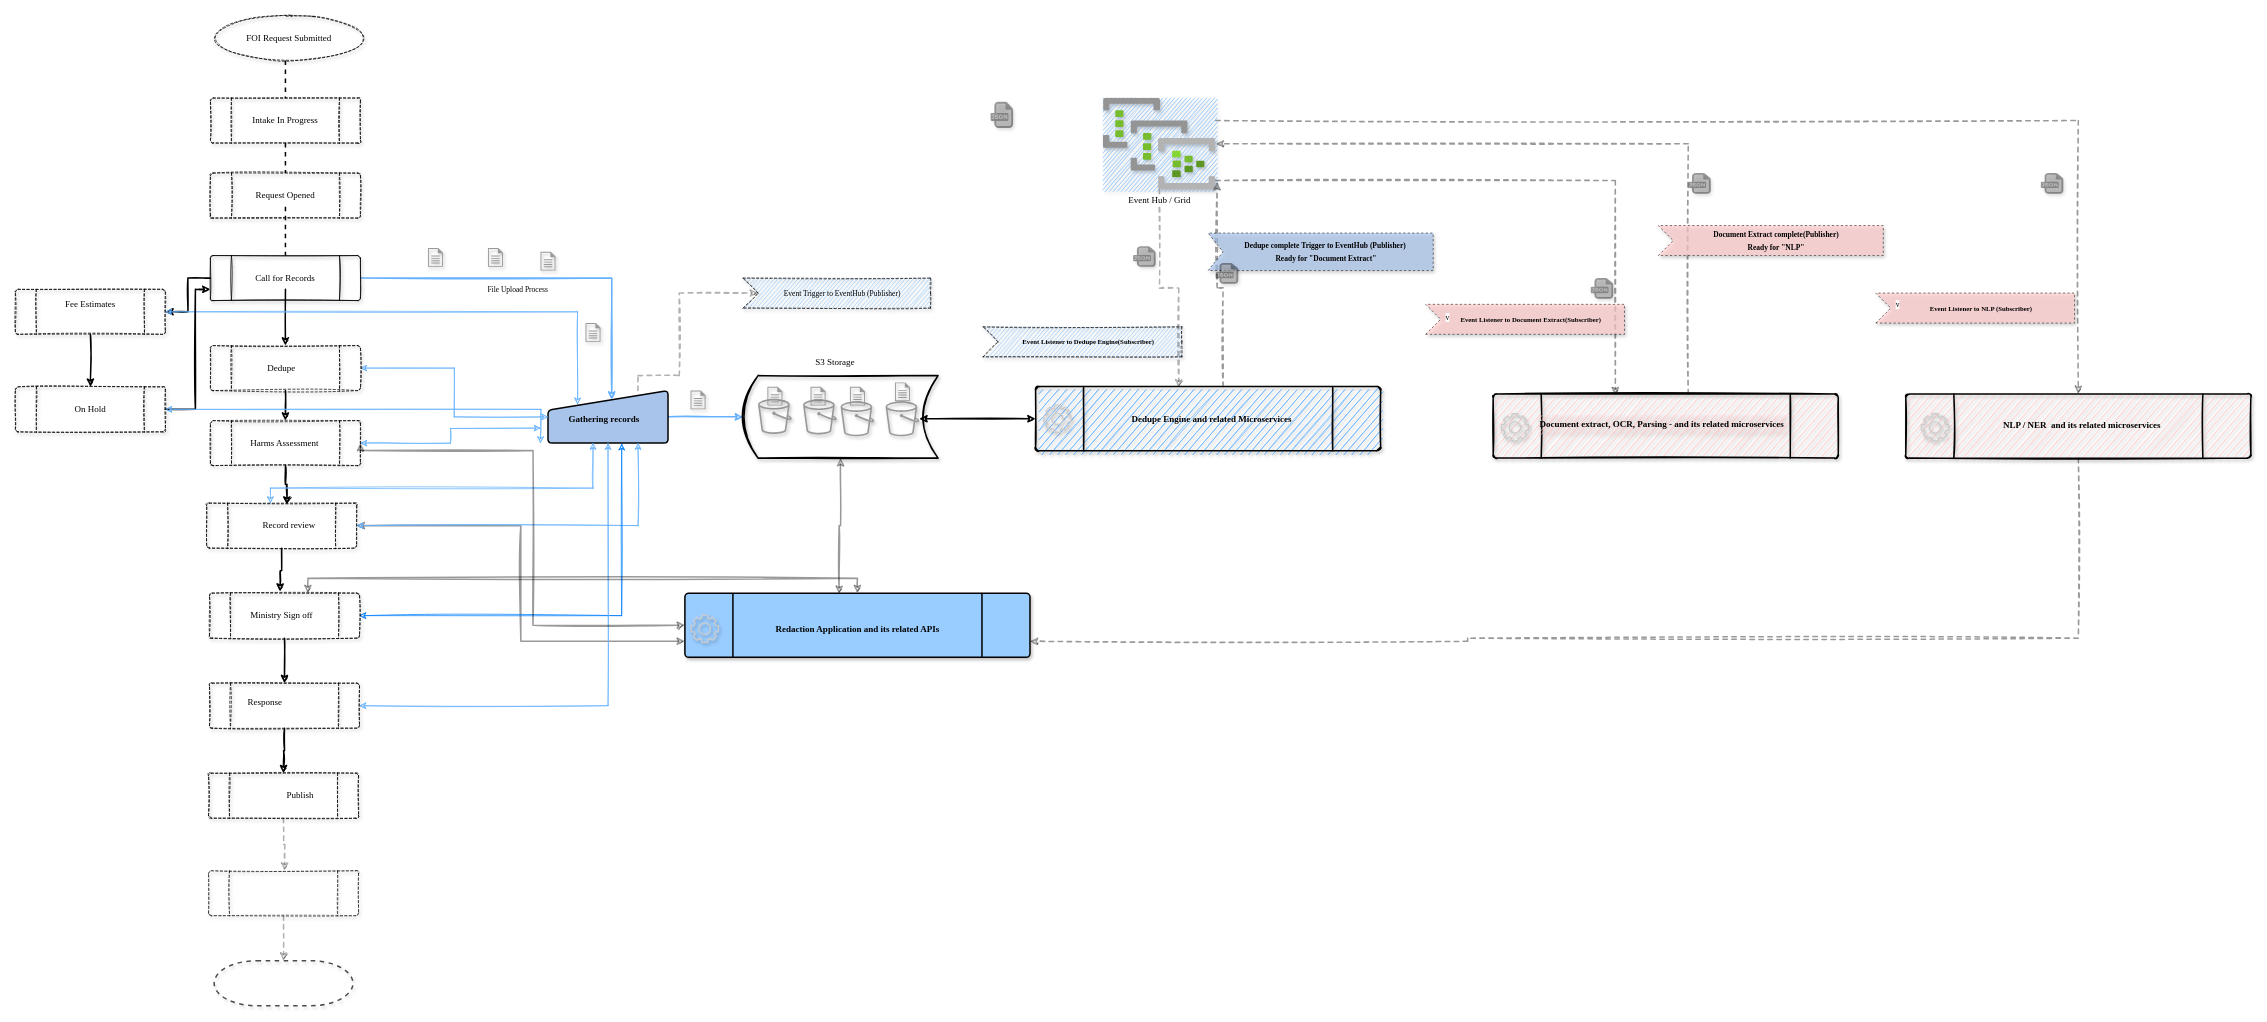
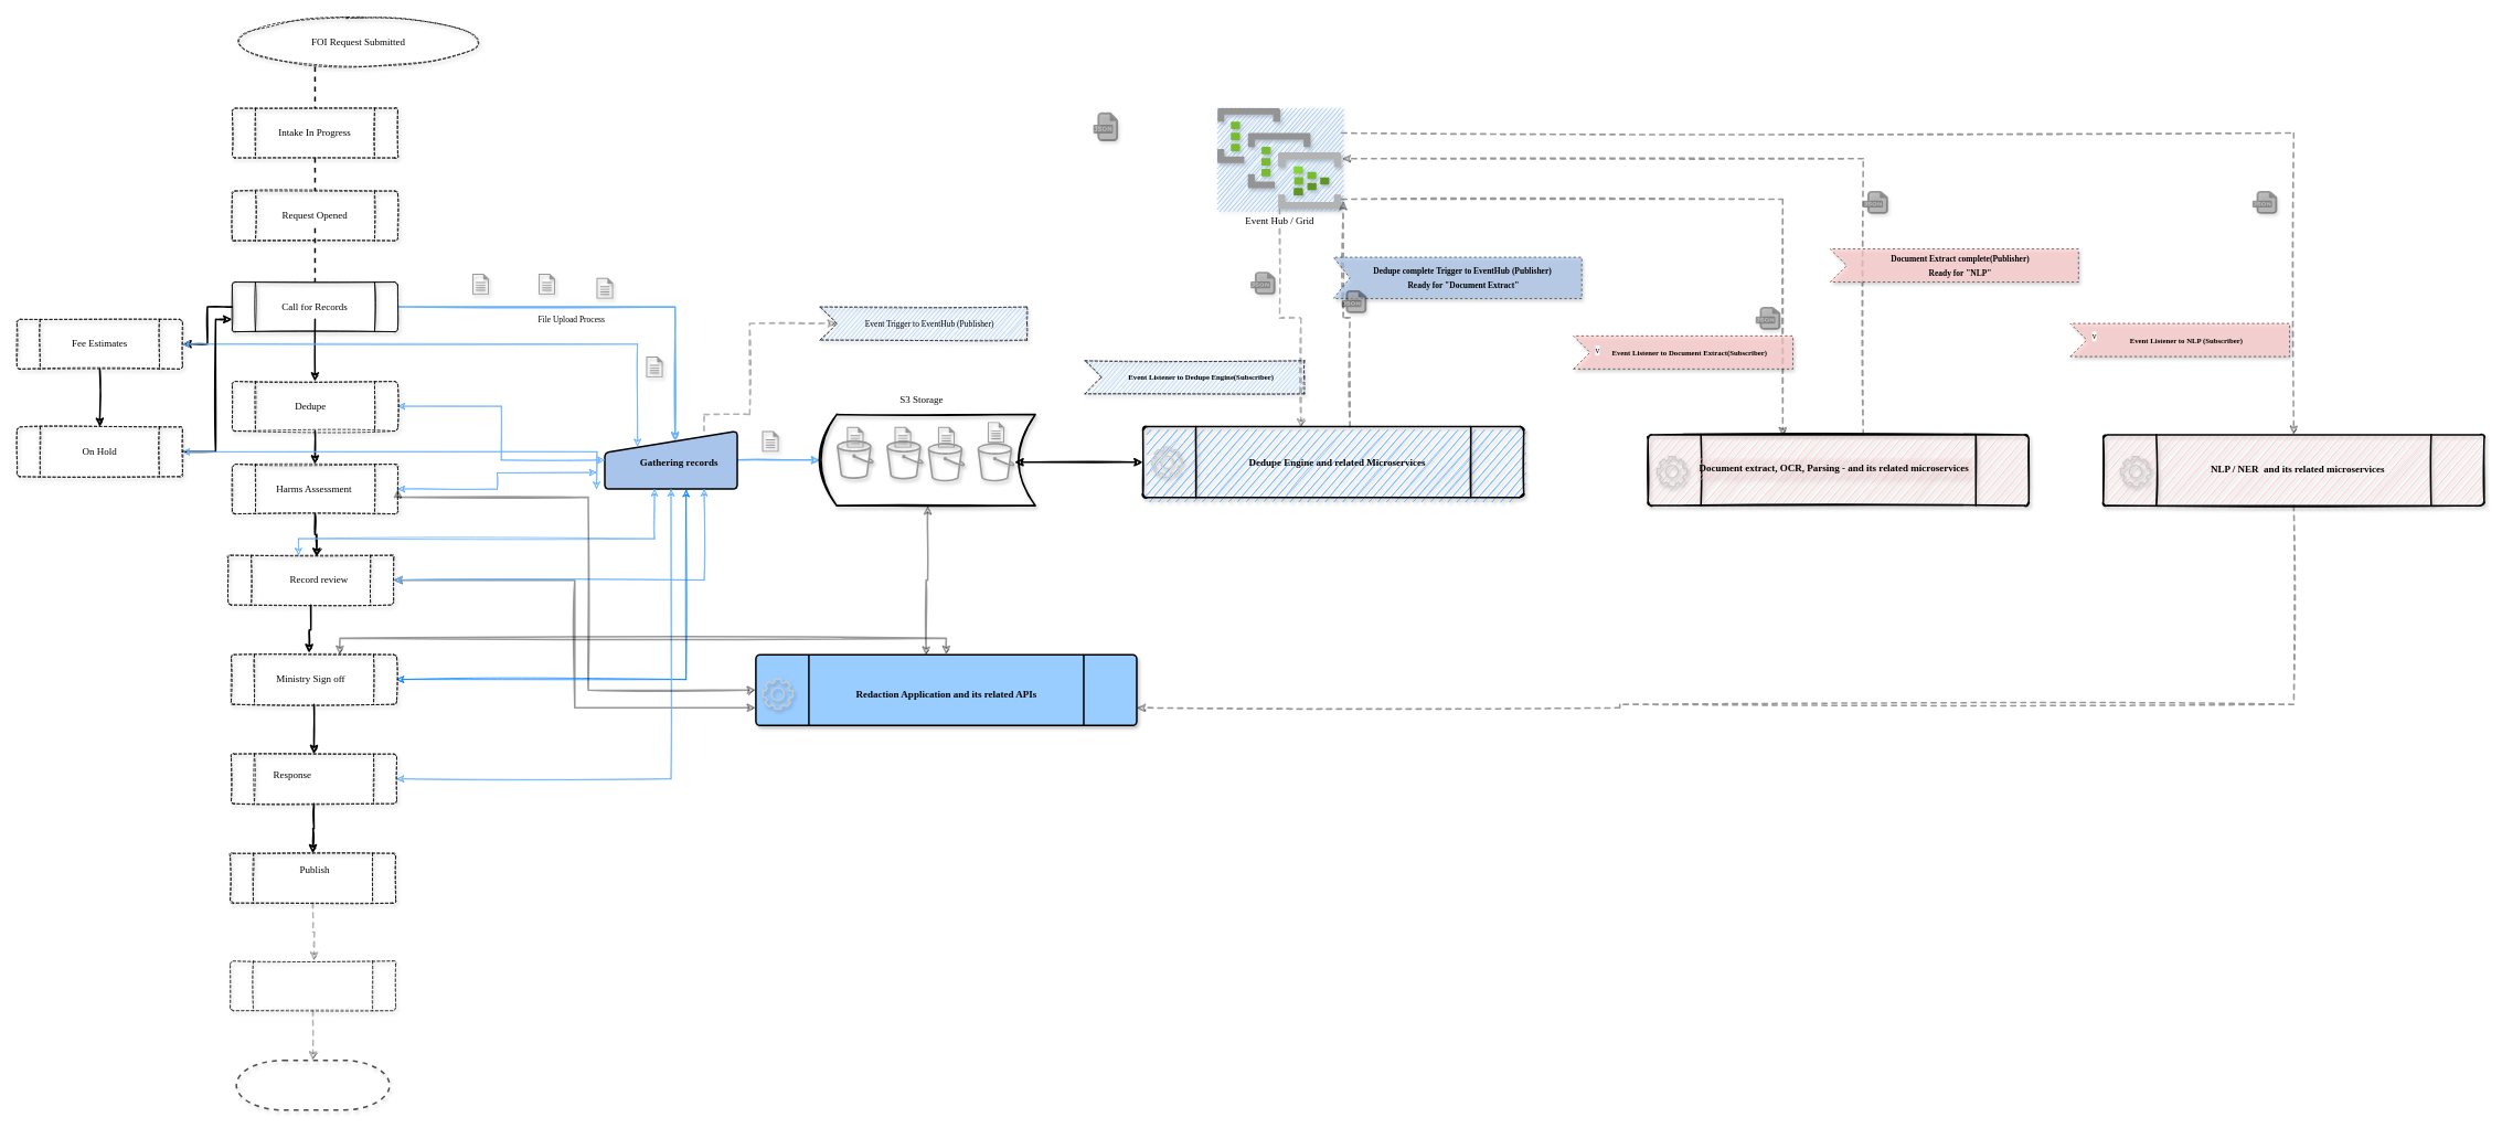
- <mxCell id="8" value="&lt;font face=&quot;Lucida Console&quot;&gt;FOI Request Submitted&lt;/font&gt;" style="strokeWidth=1;html=1;shape=mxgraph.flowchart.start_1;whiteSpace=wrap;shadow=1;sketch=1;fillColor=none;dashed=1;" parent="1" vertex="1"><mxGeometry x="280" y="20" width="210" height="60" as="geometry" /></mxCell>
+ <mxCell id="8" value="&lt;font face=&quot;Lucida Console&quot;&gt;FOI Request Submitted&lt;/font&gt;" style="strokeWidth=1;html=1;shape=mxgraph.flowchart.start_1;whiteSpace=wrap;shadow=1;sketch=1;fillColor=none;dashed=1;" parent="1" vertex="1"><mxGeometry x="280" y="20" width="305" height="60" as="geometry" /></mxCell>
- <mxCell id="30" value="&lt;font face=&quot;Lucida Console&quot;&gt;Fee Estimates&lt;/font&gt;" style="text;html=1;strokeColor=none;fillColor=none;align=center;verticalAlign=middle;whiteSpace=wrap;rounded=0;shadow=1;dashed=1;sketch=1;" parent="1" vertex="1"><mxGeometry x="60" y="390" width="120" height="30" as="geometry" /></mxCell>
+ <mxCell id="30" value="&lt;font face=&quot;Lucida Console&quot;&gt;Fee Estimates&lt;/font&gt;" style="text;html=1;strokeColor=none;fillColor=none;align=center;verticalAlign=middle;whiteSpace=wrap;rounded=0;shadow=1;dashed=1;sketch=1;" parent="1" vertex="1"><mxGeometry x="60" y="400" width="120" height="30" as="geometry" /></mxCell>
- <mxCell id="23" value="&lt;font face=&quot;Lucida Console&quot;&gt;Gathering records&lt;/font&gt;" style="text;html=1;strokeColor=none;fillColor=none;align=center;verticalAlign=middle;whiteSpace=wrap;rounded=0;shadow=1;dashed=1;sketch=1;fontStyle=1" parent="1" vertex="1"><mxGeometry x="735" y="545" width="140" height="25" as="geometry" /></mxCell>
+ <mxCell id="23" value="&lt;font face=&quot;Lucida Console&quot;&gt;Gathering records&lt;/font&gt;" style="text;html=1;strokeColor=none;fillColor=none;align=center;verticalAlign=middle;whiteSpace=wrap;rounded=0;shadow=1;dashed=1;sketch=1;fontStyle=1" parent="1" vertex="1"><mxGeometry x="750" y="545" width="140" height="25" as="geometry" /></mxCell>
- <mxCell id="56" value="&lt;font face=&quot;Lucida Console&quot;&gt;Publish&lt;/font&gt;" style="text;html=1;strokeColor=none;fillColor=none;align=center;verticalAlign=middle;whiteSpace=wrap;rounded=0;shadow=1;dashed=1;sketch=1;" parent="1" vertex="1"><mxGeometry x="340" y="1045" width="120" height="30" as="geometry" /></mxCell>
+ <mxCell id="56" value="&lt;font face=&quot;Lucida Console&quot;&gt;Publish&lt;/font&gt;" style="text;html=1;strokeColor=none;fillColor=none;align=center;verticalAlign=middle;whiteSpace=wrap;rounded=0;shadow=1;dashed=1;sketch=1;" parent="1" vertex="1"><mxGeometry x="320" y="1035" width="120" height="30" as="geometry" /></mxCell>
